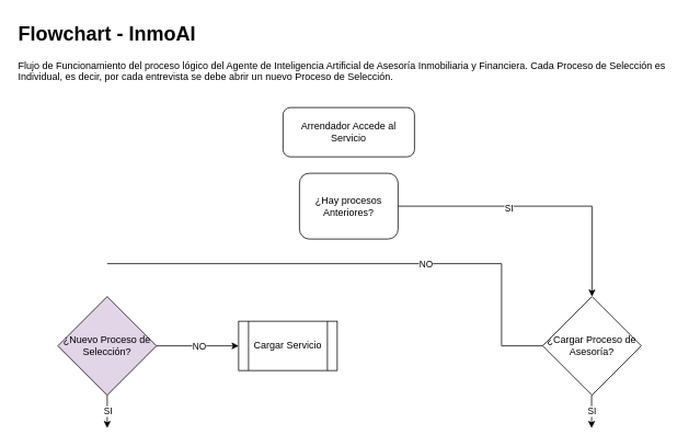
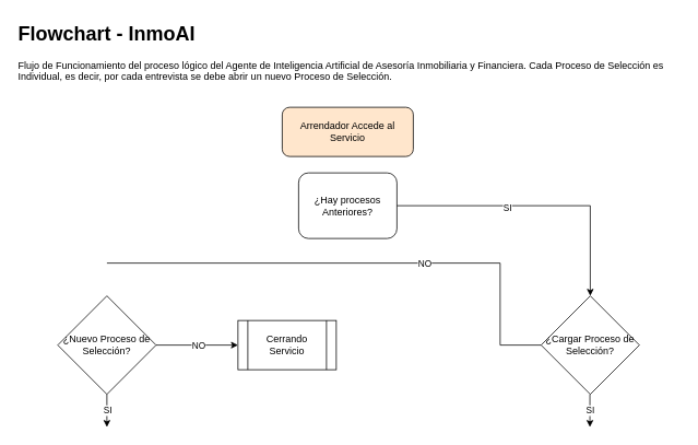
- <mxCell id="3" value="Arrendador Accede al Servicio" style="rounded=1;whiteSpace=wrap;html=1;" vertex="1" parent="1"><mxGeometry x="344" y="130" width="160" height="60" as="geometry" /></mxCell>
+ <mxCell id="3" value="Arrendador Accede al Servicio" style="rounded=1;whiteSpace=wrap;html=1;fillColor=#ffe6cc;" vertex="1" parent="1"><mxGeometry x="344" y="130" width="160" height="60" as="geometry" /></mxCell>
- <mxCell id="4" value="¿Nuevo Proceso de Selección?" style="rhombus;whiteSpace=wrap;html=1;fillColor=#e1d5e7;" vertex="1" parent="1"><mxGeometry x="70" y="360" width="120" height="120" as="geometry" /></mxCell>
+ <mxCell id="4" value="¿Nuevo Proceso de Selección?" style="rhombus;whiteSpace=wrap;html=1;" vertex="1" parent="1"><mxGeometry x="70" y="360" width="120" height="120" as="geometry" /></mxCell>
- <mxCell id="9" value="Cargar Servicio" style="shape=process;whiteSpace=wrap;html=1;backgroundOutline=1;" vertex="1" parent="1"><mxGeometry x="290" y="390" width="120" height="60" as="geometry" /></mxCell>
+ <mxCell id="9" value="Cerrando Servicio" style="shape=process;whiteSpace=wrap;html=1;backgroundOutline=1;" vertex="1" parent="1"><mxGeometry x="290" y="390" width="120" height="60" as="geometry" /></mxCell>
- <mxCell id="13" value="¿Cargar Proceso de Asesoría?" style="rhombus;whiteSpace=wrap;html=1;" vertex="1" parent="1"><mxGeometry x="660" y="360" width="120" height="120" as="geometry" /></mxCell>
+ <mxCell id="13" value="¿Cargar Proceso de Selección?" style="rhombus;whiteSpace=wrap;html=1;" vertex="1" parent="1"><mxGeometry x="660" y="360" width="120" height="120" as="geometry" /></mxCell>
